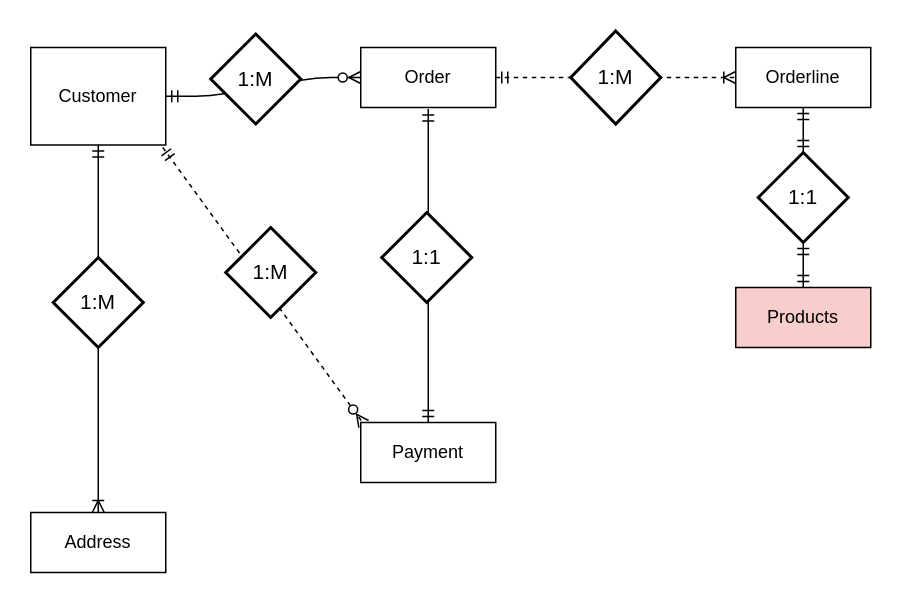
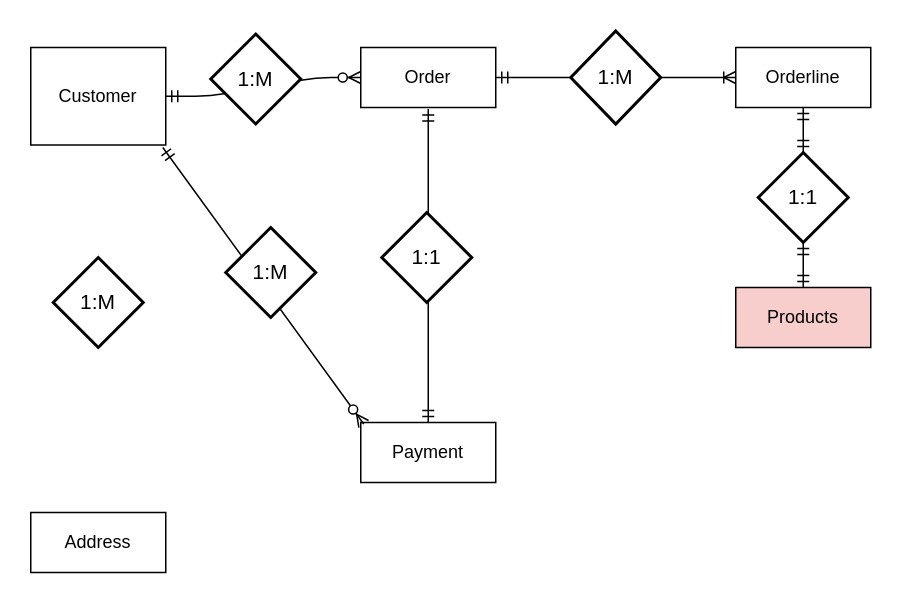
- <mxCell id="16" value="" style="edgeStyle=entityRelationEdgeStyle;fontSize=12;html=1;endArrow=ERoneToMany;startArrow=ERmandOne;entryX=0;entryY=0.5;entryDx=0;entryDy=0;exitX=1;exitY=0.5;exitDx=0;exitDy=0;dashed=1;" edge="1" parent="1" source="4" target="6"><mxGeometry width="100" height="100" relative="1" as="geometry"><mxPoint x="383" y="141" as="sourcePoint" /><mxPoint x="483" y="41" as="targetPoint" /></mxGeometry></mxCell>
+ <mxCell id="16" value="" style="edgeStyle=entityRelationEdgeStyle;fontSize=12;html=1;endArrow=ERoneToMany;startArrow=ERmandOne;entryX=0;entryY=0.5;entryDx=0;entryDy=0;exitX=1;exitY=0.5;exitDx=0;exitDy=0;" edge="1" parent="1" source="4" target="6"><mxGeometry width="100" height="100" relative="1" as="geometry"><mxPoint x="383" y="141" as="sourcePoint" /><mxPoint x="483" y="41" as="targetPoint" /></mxGeometry></mxCell>
- <mxCell id="11" value="" style="fontSize=12;html=1;endArrow=ERzeroToMany;startArrow=ERmandOne;entryX=0.022;entryY=0.025;entryDx=0;entryDy=0;entryPerimeter=0;exitX=0.978;exitY=1.025;exitDx=0;exitDy=0;exitPerimeter=0;dashed=1;" edge="1" parent="1" source="2" target="5"><mxGeometry width="100" height="100" relative="1" as="geometry"><mxPoint x="110" y="171" as="sourcePoint" /><mxPoint x="210" y="71" as="targetPoint" /></mxGeometry></mxCell>
+ <mxCell id="11" value="" style="fontSize=12;html=1;endArrow=ERzeroToMany;startArrow=ERmandOne;entryX=0.022;entryY=0.025;entryDx=0;entryDy=0;entryPerimeter=0;exitX=0.978;exitY=1.025;exitDx=0;exitDy=0;exitPerimeter=0;" edge="1" parent="1" source="2" target="5"><mxGeometry width="100" height="100" relative="1" as="geometry"><mxPoint x="110" y="171" as="sourcePoint" /><mxPoint x="210" y="71" as="targetPoint" /></mxGeometry></mxCell>
- <mxCell id="8" value="" style="fontSize=12;html=1;endArrow=ERoneToMany;startArrow=ERmandOne;exitX=0.5;exitY=1;exitDx=0;exitDy=0;entryX=0.5;entryY=0;entryDx=0;entryDy=0;" edge="1" parent="1" source="2" target="3"><mxGeometry width="100" height="100" relative="1" as="geometry"><mxPoint x="20" y="351" as="sourcePoint" /><mxPoint x="120" y="251" as="targetPoint" /></mxGeometry></mxCell>
